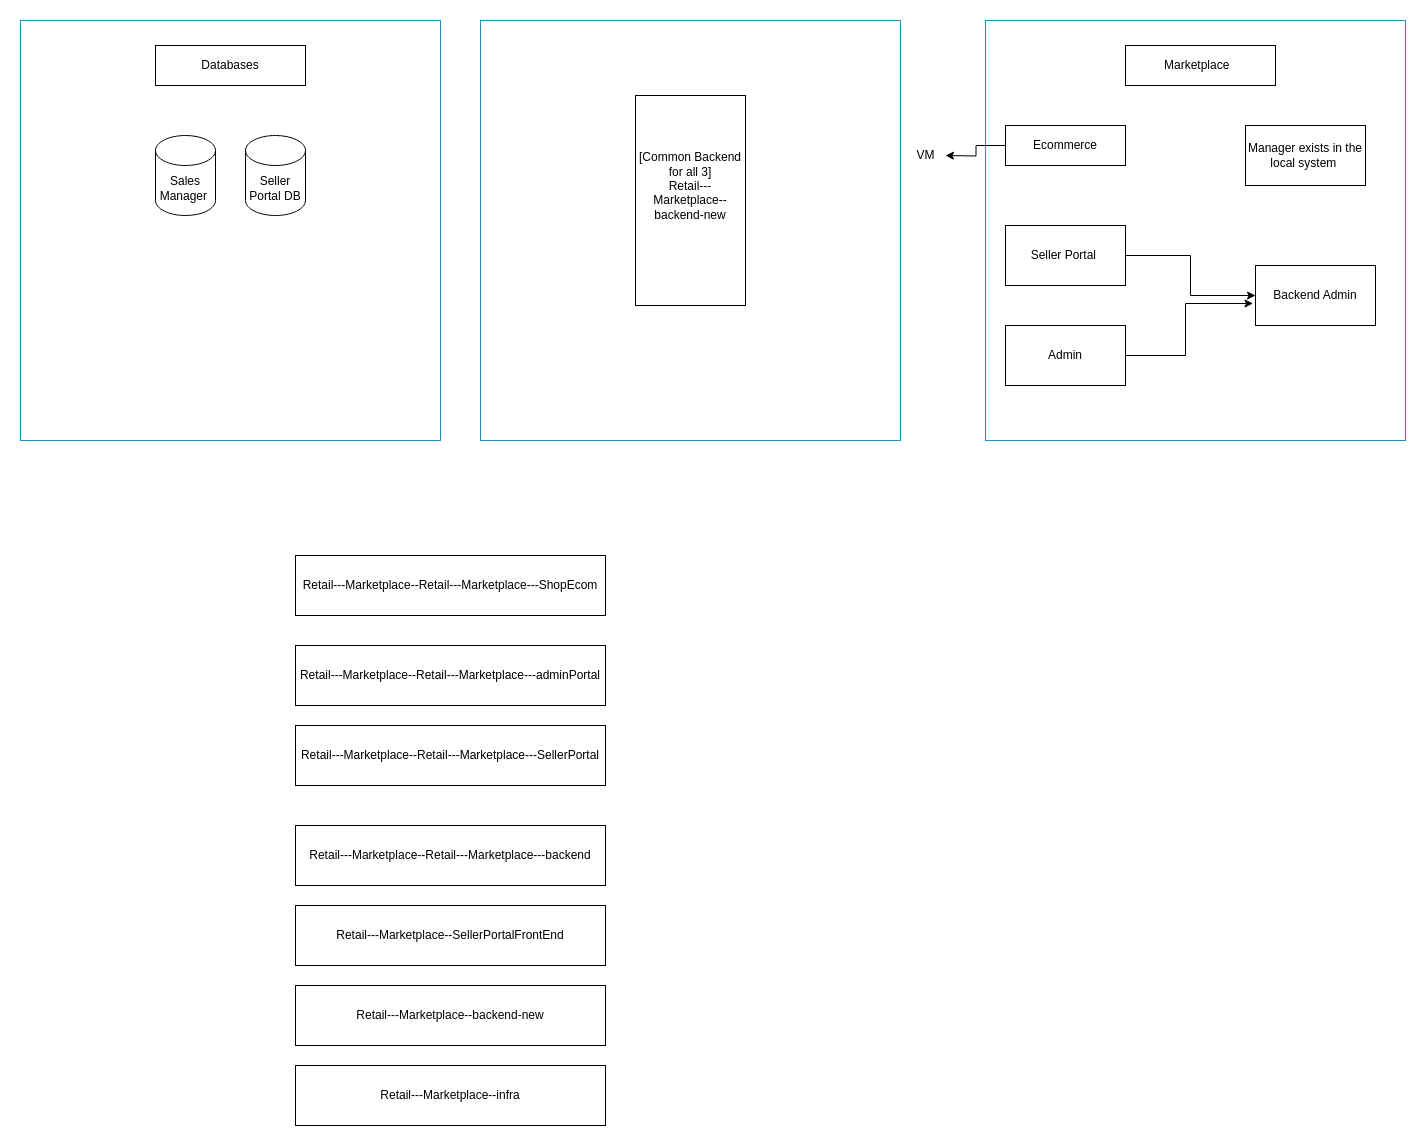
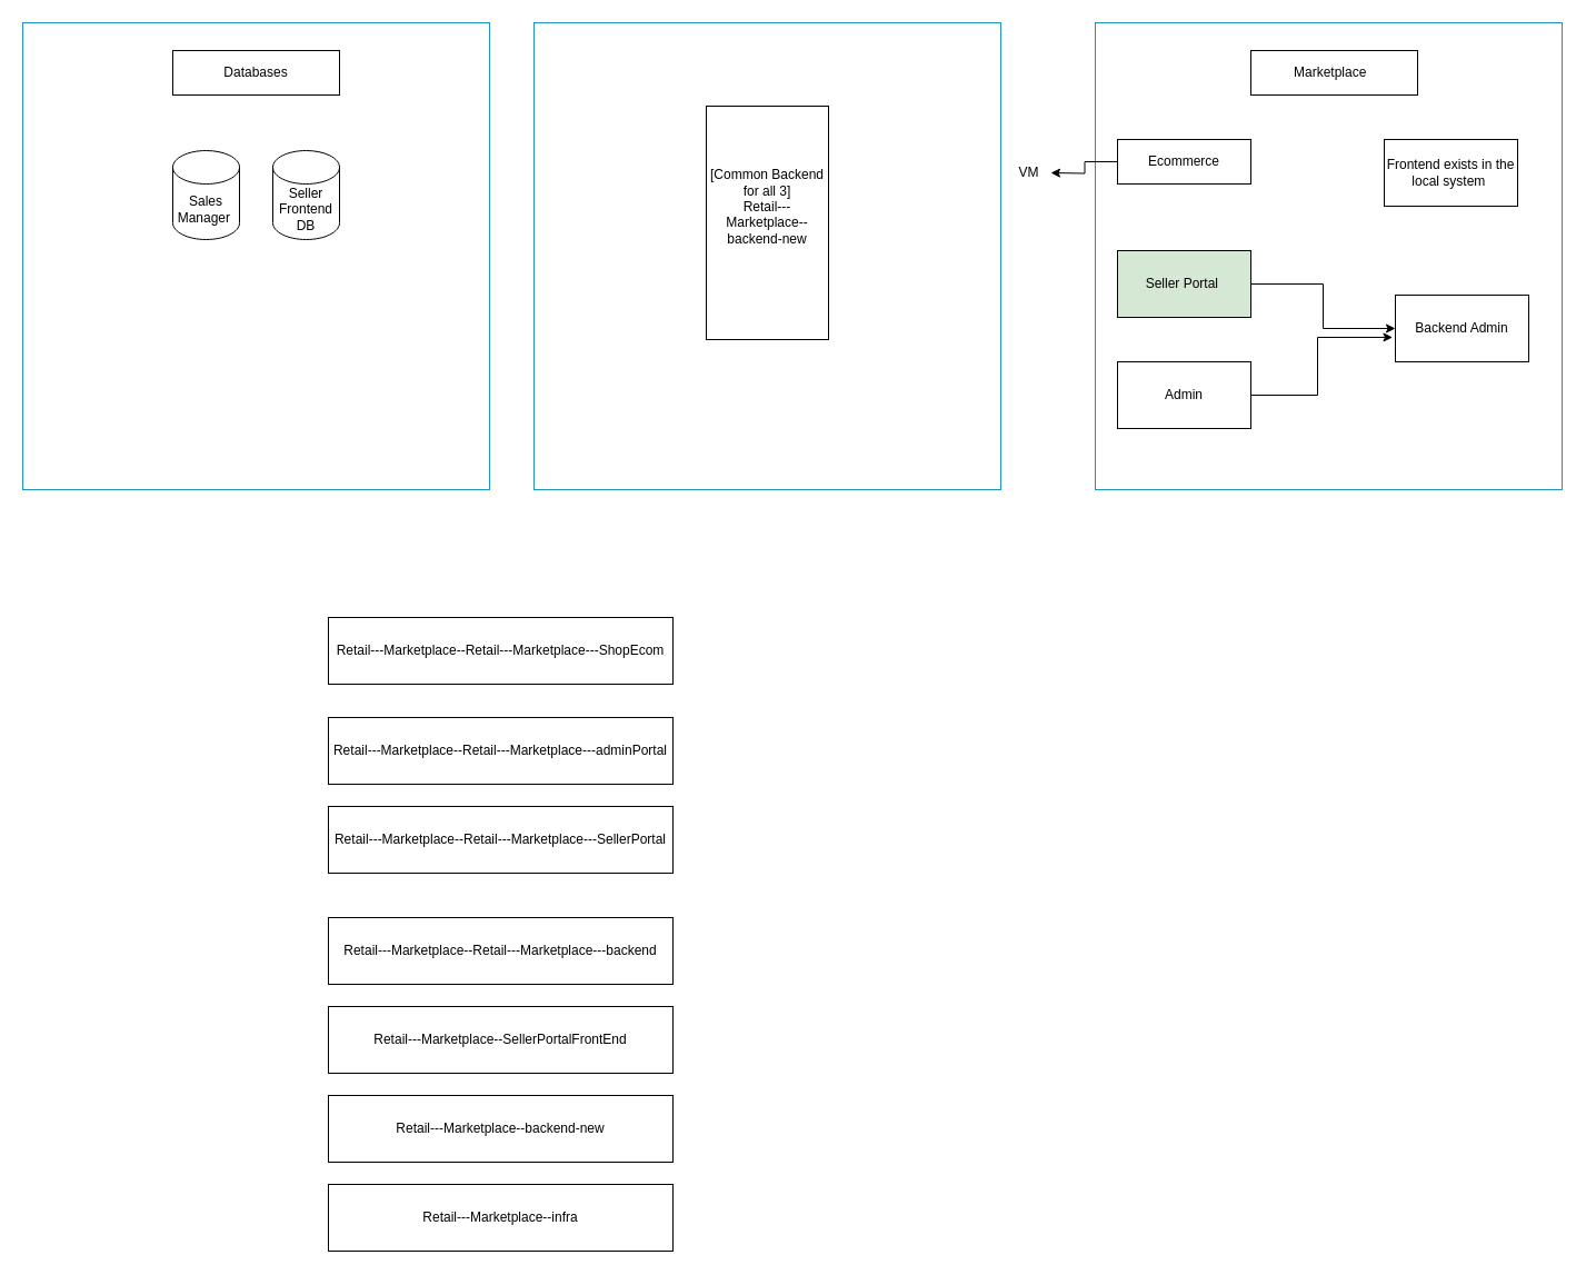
- <mxCell id="23" value="Manager exists in the local system&amp;nbsp;" style="whiteSpace=wrap;html=1;" vertex="1" parent="1"><mxGeometry x="1245" y="125" width="120" height="60" as="geometry" /></mxCell>
+ <mxCell id="23" value="Frontend exists in the local system&amp;nbsp;" style="whiteSpace=wrap;html=1;" vertex="1" parent="1"><mxGeometry x="1245" y="125" width="120" height="60" as="geometry" /></mxCell>
- <mxCell id="6" value="Seller Portal DB" style="shape=cylinder3;whiteSpace=wrap;html=1;boundedLbl=1;backgroundOutline=1;size=15;" vertex="1" parent="1"><mxGeometry x="245" y="135" width="60" height="80" as="geometry" /></mxCell>
+ <mxCell id="6" value="Seller Frontend DB" style="shape=cylinder3;whiteSpace=wrap;html=1;boundedLbl=1;backgroundOutline=1;size=15;" vertex="1" parent="1"><mxGeometry x="245" y="135" width="60" height="80" as="geometry" /></mxCell>
- <mxCell id="12" value="Seller Portal&amp;nbsp;" style="whiteSpace=wrap;html=1;" vertex="1" parent="1"><mxGeometry x="1005" y="225" width="120" height="60" as="geometry" /></mxCell>
+ <mxCell id="12" value="Seller Portal&amp;nbsp;" style="whiteSpace=wrap;html=1;fillColor=#d5e8d4;" vertex="1" parent="1"><mxGeometry x="1005" y="225" width="120" height="60" as="geometry" /></mxCell>
